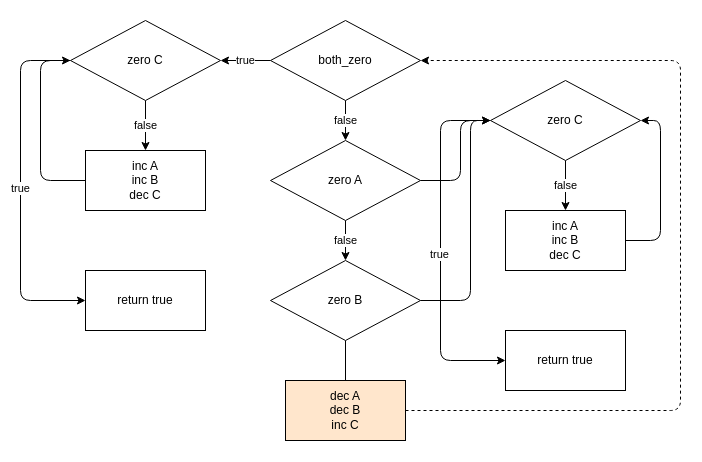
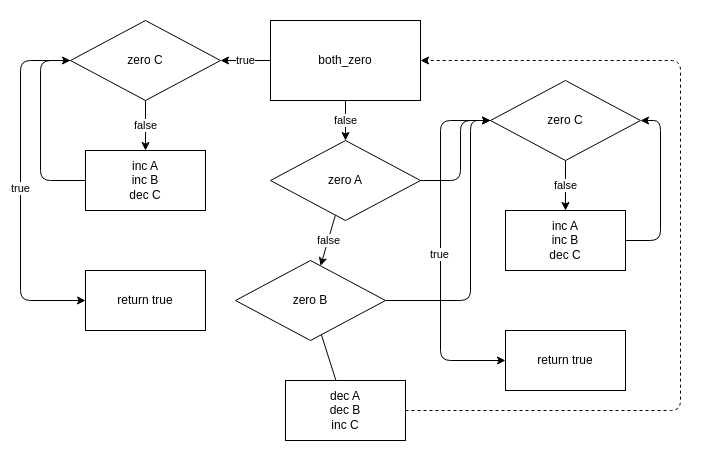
- <mxCell id="4" value="both_zero" style="rhombus;whiteSpace=wrap;html=1;" parent="1" vertex="1"><mxGeometry x="270" y="20" width="150" height="80" as="geometry" /></mxCell>
+ <mxCell id="4" value="both_zero" style="whiteSpace=wrap;html=1;rounded=0;" parent="1" vertex="1"><mxGeometry x="270" y="20" width="150" height="80" as="geometry" /></mxCell>
- <mxCell id="10" value="zero B&lt;br&gt;" style="rhombus;whiteSpace=wrap;html=1;" parent="1" vertex="1"><mxGeometry x="270" y="260" width="150" height="80" as="geometry" /></mxCell>
+ <mxCell id="10" value="zero B&lt;br&gt;" style="rhombus;whiteSpace=wrap;html=1;" parent="1" vertex="1"><mxGeometry x="235" y="260" width="150" height="80" as="geometry" /></mxCell>
- <mxCell id="12" value="dec A&lt;br&gt;dec B&lt;br&gt;inc C" style="whiteSpace=wrap;html=1;fillColor=#ffe6cc;" parent="1" vertex="1"><mxGeometry x="285" y="380" width="120" height="60" as="geometry" /></mxCell>
+ <mxCell id="12" value="dec A&lt;br&gt;dec B&lt;br&gt;inc C" style="whiteSpace=wrap;html=1;" parent="1" vertex="1"><mxGeometry x="285" y="380" width="120" height="60" as="geometry" /></mxCell>
